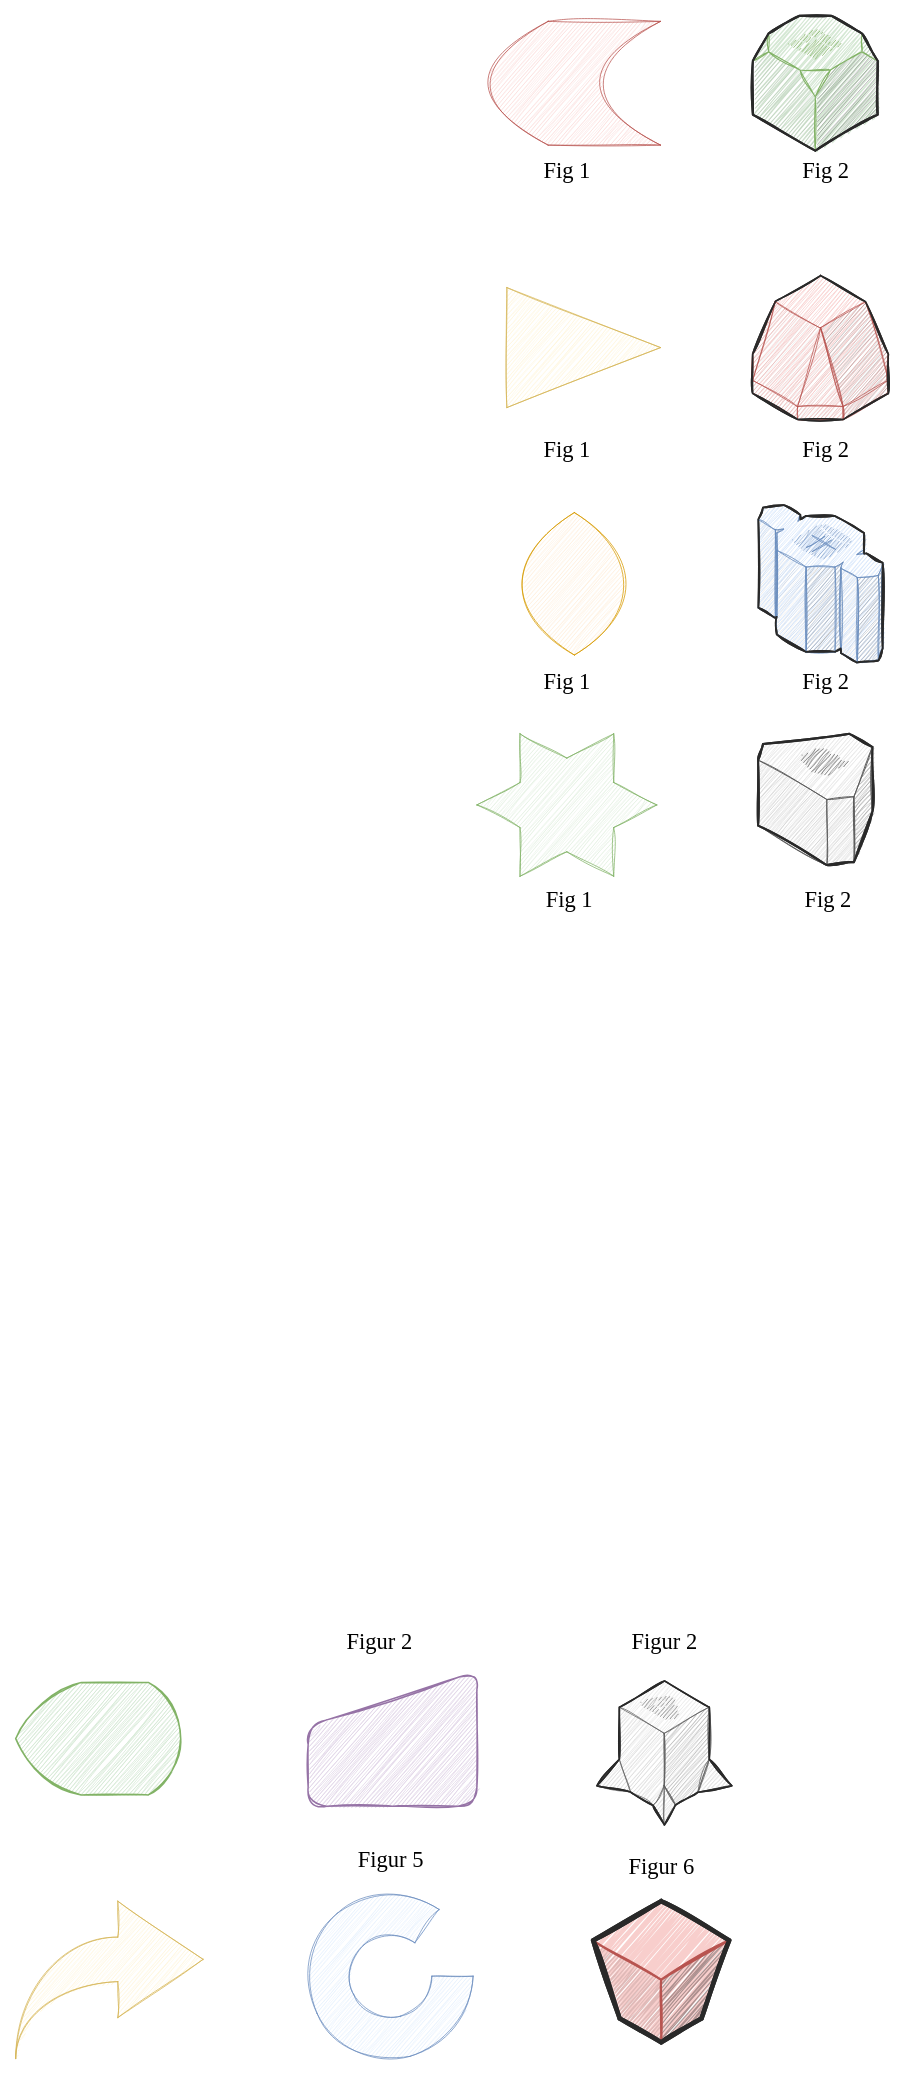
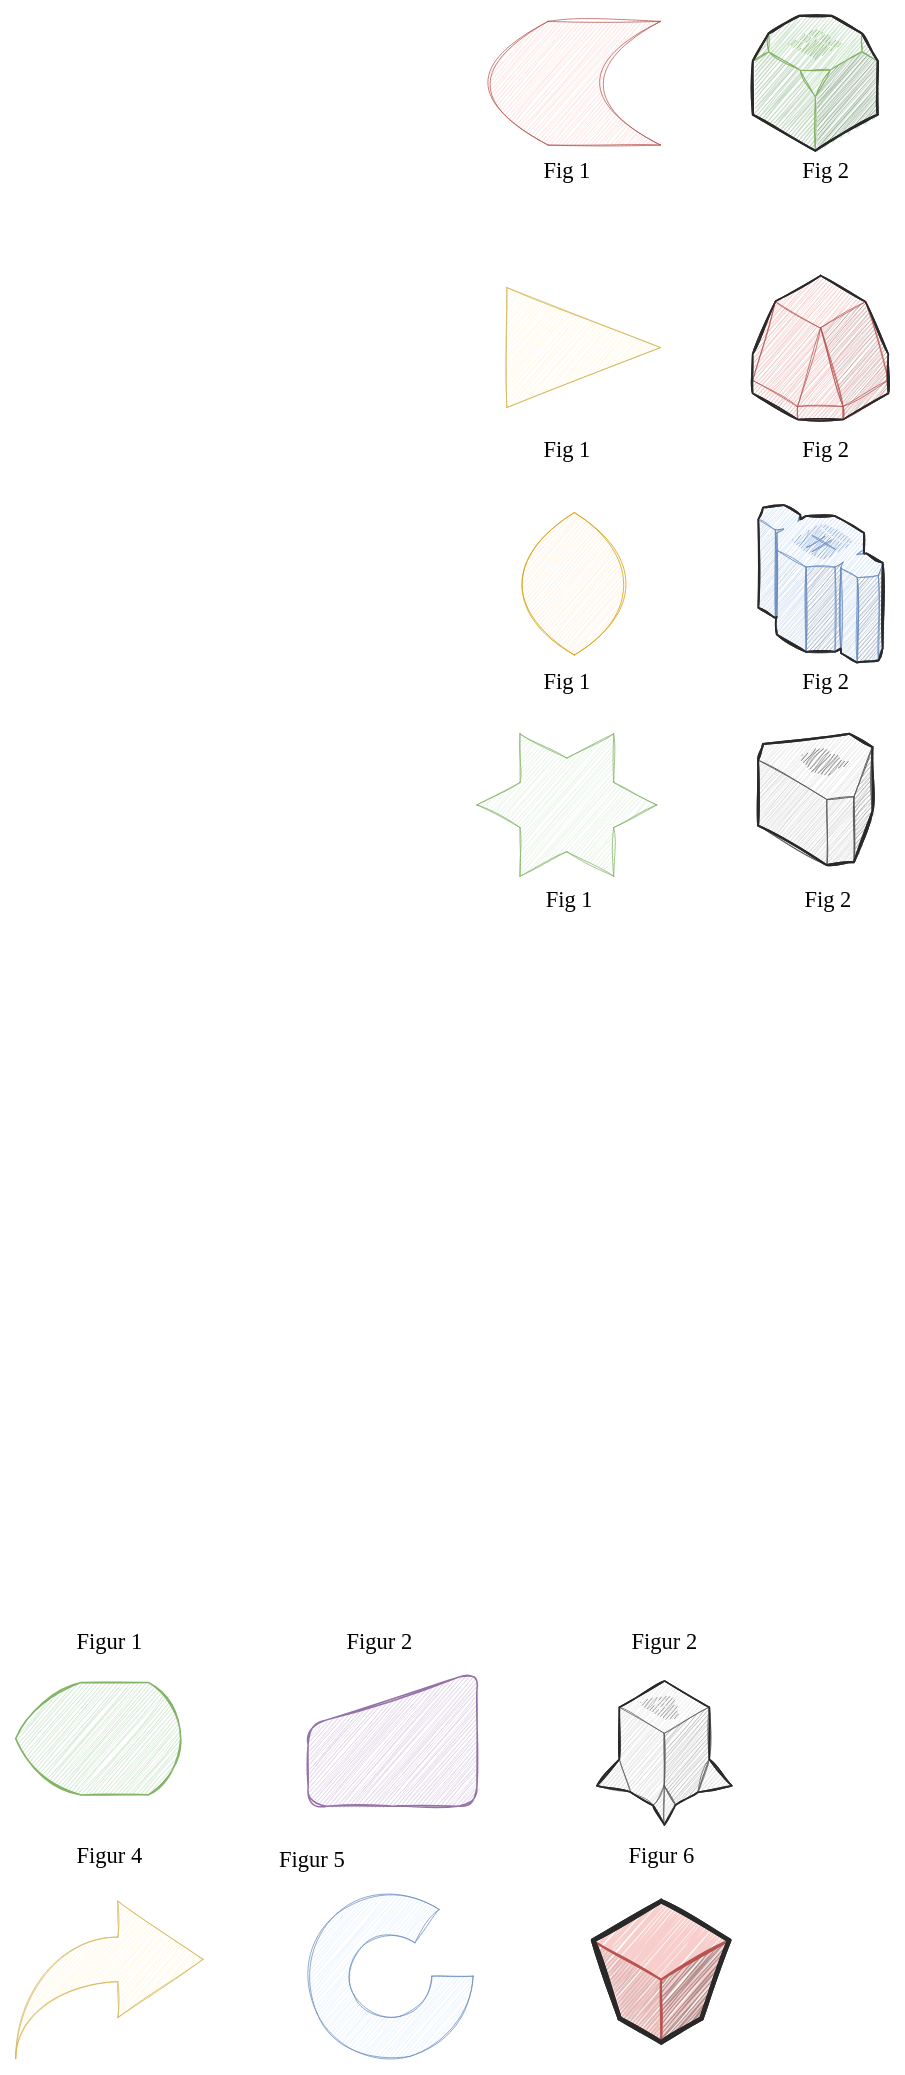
+ <mxCell id="24" value="&lt;font style=&quot;font-size: 30px;&quot;&gt;Figur 1&lt;/font&gt;" style="text;html=1;align=center;verticalAlign=middle;resizable=0;points=[];autosize=1;strokeColor=none;fillColor=none;fontFamily=Architects Daughter;fontSource=https%3A%2F%2Ffonts.googleapis.com%2Fcss%3Ffamily%3DArchitects%2BDaughter;" vertex="1" parent="1"><mxGeometry x="90" y="2163" width="110" height="50" as="geometry" /></mxCell>
+ <mxCell id="29" value="&lt;font style=&quot;font-size: 30px;&quot;&gt;Figur 4&lt;/font&gt;" style="text;html=1;align=center;verticalAlign=middle;resizable=0;points=[];autosize=1;strokeColor=none;fillColor=none;fontFamily=Architects Daughter;fontSource=https%3A%2F%2Ffonts.googleapis.com%2Fcss%3Ffamily%3DArchitects%2BDaughter;" vertex="1" parent="1"><mxGeometry x="80" y="2448" width="130" height="50" as="geometry" /></mxCell>
- <mxCell id="28" value="&lt;font style=&quot;font-size: 30px;&quot;&gt;Figur 5&lt;/font&gt;" style="text;html=1;align=center;verticalAlign=middle;resizable=0;points=[];autosize=1;strokeColor=none;fillColor=none;fontFamily=Architects Daughter;fontSource=https%3A%2F%2Ffonts.googleapis.com%2Fcss%3Ffamily%3DArchitects%2BDaughter;" vertex="1" parent="1"><mxGeometry x="455" y="2453" width="130" height="50" as="geometry" /></mxCell>
+ <mxCell id="28" value="&lt;font style=&quot;font-size: 30px;&quot;&gt;Figur 5&lt;/font&gt;" style="text;html=1;align=center;verticalAlign=middle;resizable=0;points=[];autosize=1;strokeColor=none;fillColor=none;fontFamily=Architects Daughter;fontSource=https%3A%2F%2Ffonts.googleapis.com%2Fcss%3Ffamily%3DArchitects%2BDaughter;" vertex="1" parent="1"><mxGeometry x="350" y="2453" width="130" height="50" as="geometry" /></mxCell>
- <mxCell id="27" value="&lt;font style=&quot;font-size: 30px;&quot;&gt;Figur 6&lt;/font&gt;" style="text;html=1;align=center;verticalAlign=middle;resizable=0;points=[];autosize=1;strokeColor=none;fillColor=none;fontFamily=Architects Daughter;fontSource=https%3A%2F%2Ffonts.googleapis.com%2Fcss%3Ffamily%3DArchitects%2BDaughter;" vertex="1" parent="1"><mxGeometry x="815.75" y="2463" width="130" height="50" as="geometry" /></mxCell>
+ <mxCell id="27" value="&lt;font style=&quot;font-size: 30px;&quot;&gt;Figur 6&lt;/font&gt;" style="text;html=1;align=center;verticalAlign=middle;resizable=0;points=[];autosize=1;strokeColor=none;fillColor=none;fontFamily=Architects Daughter;fontSource=https%3A%2F%2Ffonts.googleapis.com%2Fcss%3Ffamily%3DArchitects%2BDaughter;" vertex="1" parent="1"><mxGeometry x="815.75" y="2448" width="130" height="50" as="geometry" /></mxCell>
